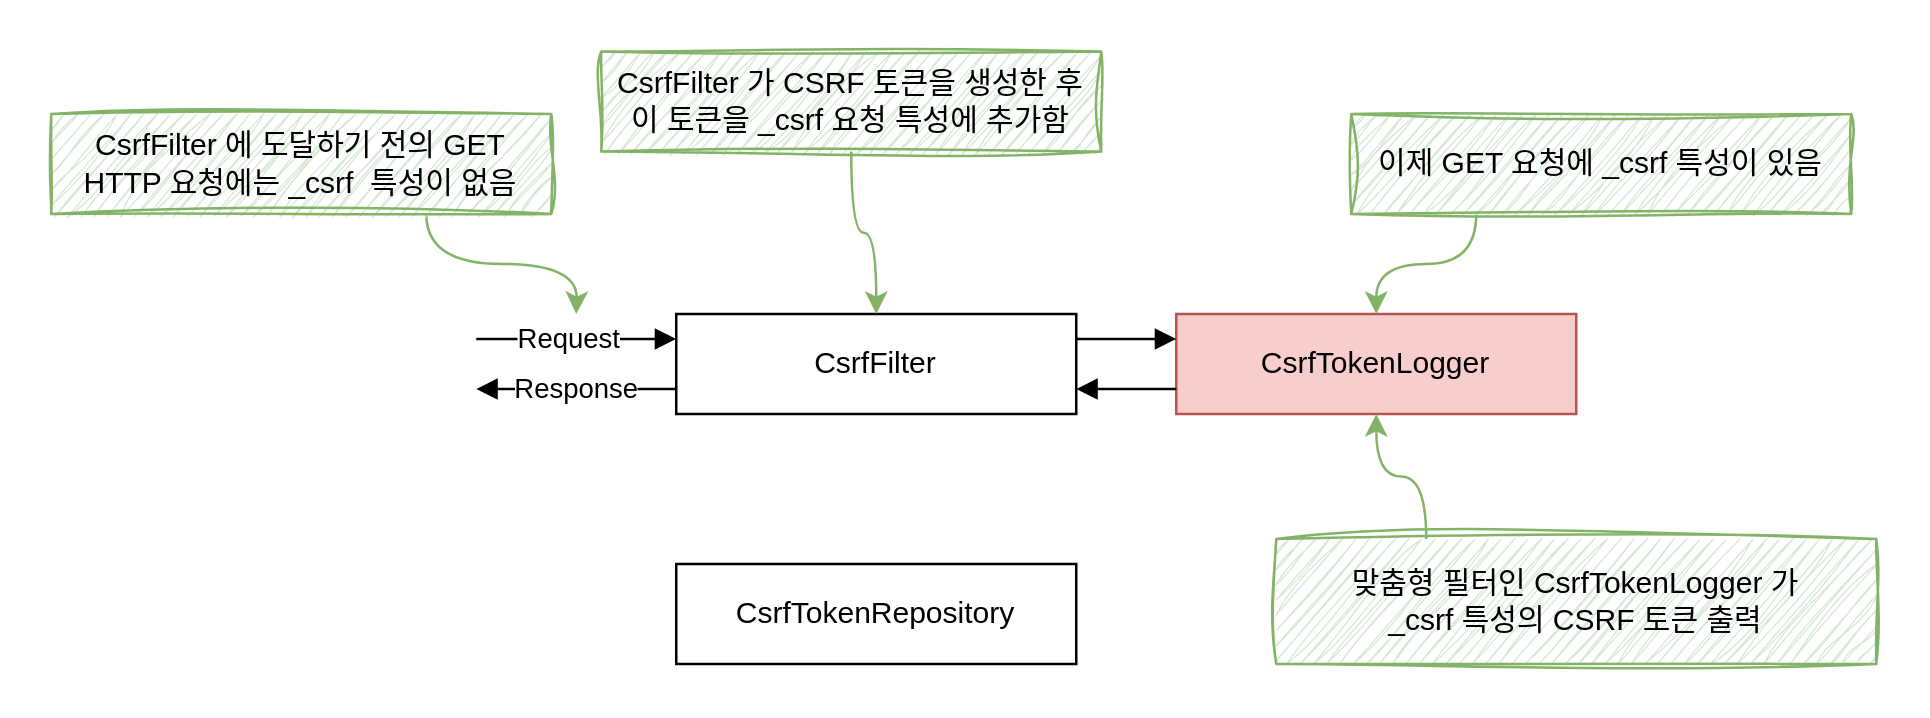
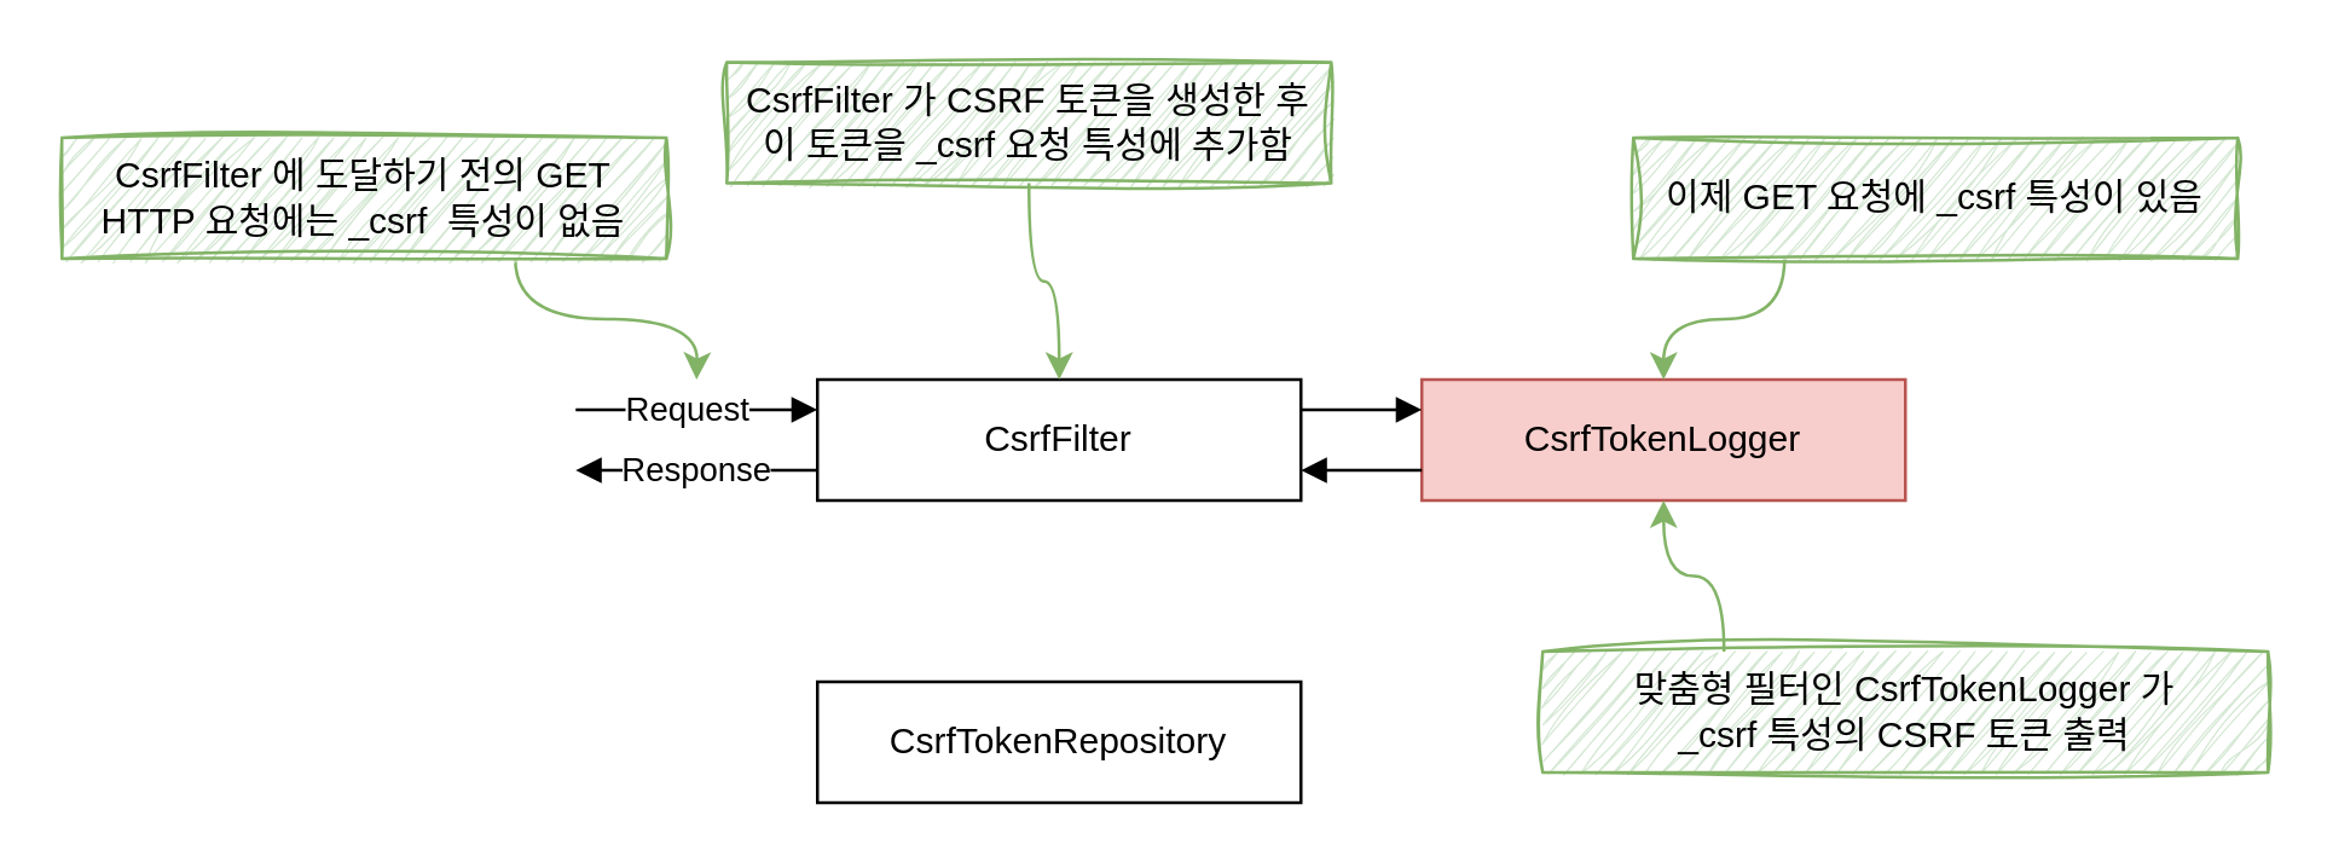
- <mxCell id="18" value="맞춤형 필터인 CsrfTokenLogger 가&lt;br&gt;_csrf 특성의 CSRF 토큰 출력" style="text;html=1;strokeColor=#82b366;fillColor=#d5e8d4;align=center;verticalAlign=middle;whiteSpace=wrap;rounded=0;shadow=0;glass=0;sketch=1;curveFitting=1;jiggle=2;" vertex="1" parent="1"><mxGeometry x="510" y="215" width="240" height="50" as="geometry" /></mxCell>
+ <mxCell id="18" value="맞춤형 필터인 CsrfTokenLogger 가&lt;br&gt;_csrf 특성의 CSRF 토큰 출력" style="text;html=1;strokeColor=#82b366;fillColor=#d5e8d4;align=center;verticalAlign=middle;whiteSpace=wrap;rounded=0;shadow=0;glass=0;sketch=1;curveFitting=1;jiggle=2;" vertex="1" parent="1"><mxGeometry x="510" y="215" width="240" height="40" as="geometry" /></mxCell>
